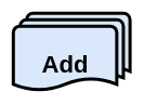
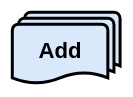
- <mxCell id="3" value="&lt;font size=&quot;1&quot; style=&quot;&quot;&gt;&lt;b style=&quot;font-size: 37px;&quot;&gt;Add&lt;/b&gt;&lt;/font&gt;" style="text;html=1;strokeColor=none;fillColor=none;align=center;verticalAlign=middle;whiteSpace=wrap;rounded=0;" vertex="1" parent="1"><mxGeometry x="50" y="75" width="100" height="50" as="geometry" /></mxCell>
+ <mxCell id="3" value="&lt;font size=&quot;1&quot; style=&quot;&quot;&gt;&lt;b style=&quot;font-size: 37px;&quot;&gt;Add&lt;/b&gt;&lt;/font&gt;" style="text;html=1;strokeColor=none;fillColor=none;align=center;verticalAlign=middle;whiteSpace=wrap;rounded=0;" vertex="1" parent="1"><mxGeometry x="50" y="60" width="100" height="50" as="geometry" /></mxCell>
